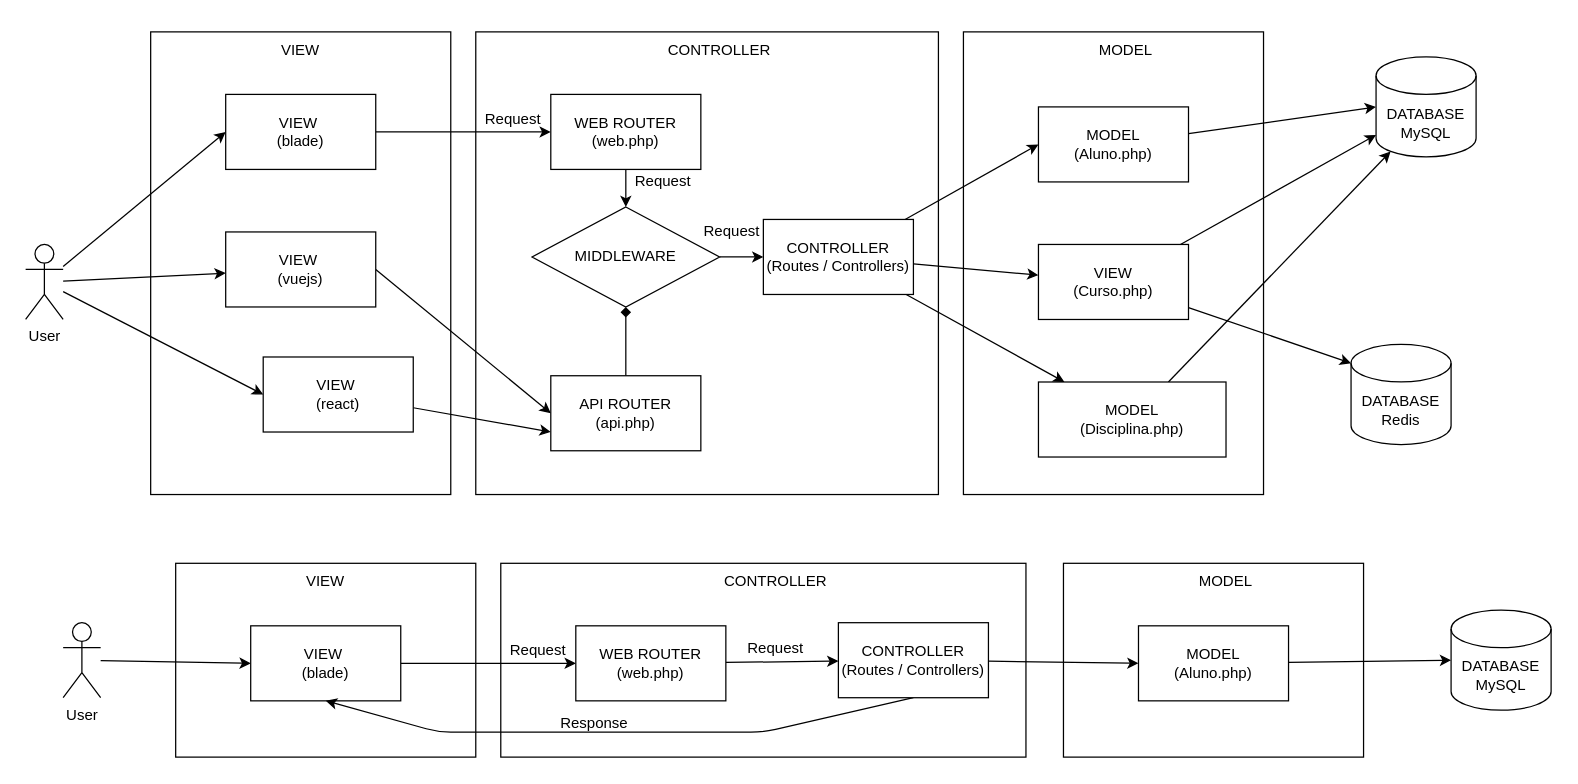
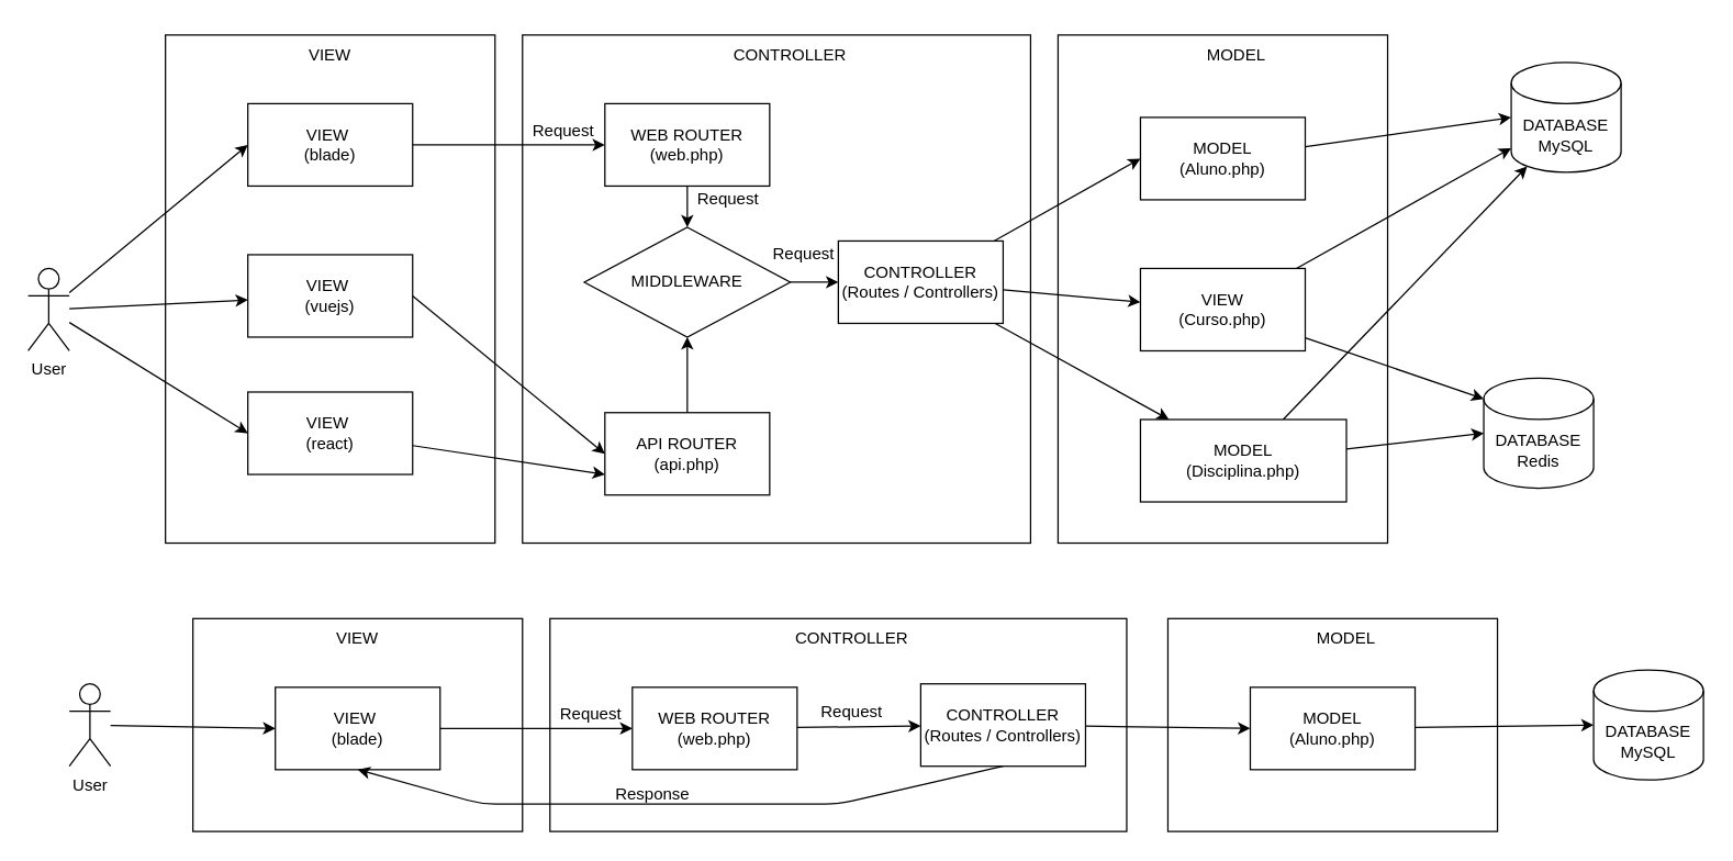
- <mxCell id="33" style="edgeStyle=none;html=1;entryX=0.5;entryY=1;entryDx=0;entryDy=0;endArrow=diamond;" edge="1" parent="1" source="34" target="36"><mxGeometry relative="1" as="geometry" /></mxCell>
+ <mxCell id="33" style="edgeStyle=none;html=1;entryX=0.5;entryY=1;entryDx=0;entryDy=0;" edge="1" parent="1" source="34" target="36"><mxGeometry relative="1" as="geometry" /></mxCell>
- <mxCell id="23" value="VIEW&amp;nbsp;&lt;br&gt;(react)" style="rounded=0;whiteSpace=wrap;html=1;" vertex="1" parent="1"><mxGeometry x="210" y="285" width="120" height="60" as="geometry" /></mxCell>
+ <mxCell id="23" value="VIEW&amp;nbsp;&lt;br&gt;(react)" style="rounded=0;whiteSpace=wrap;html=1;" vertex="1" parent="1"><mxGeometry x="180" y="285" width="120" height="60" as="geometry" /></mxCell>
+ <mxCell id="15" style="edgeStyle=none;html=1;entryX=0;entryY=0.5;entryDx=0;entryDy=0;entryPerimeter=0;" edge="1" parent="1" source="17" target="18"><mxGeometry relative="1" as="geometry" /></mxCell>
